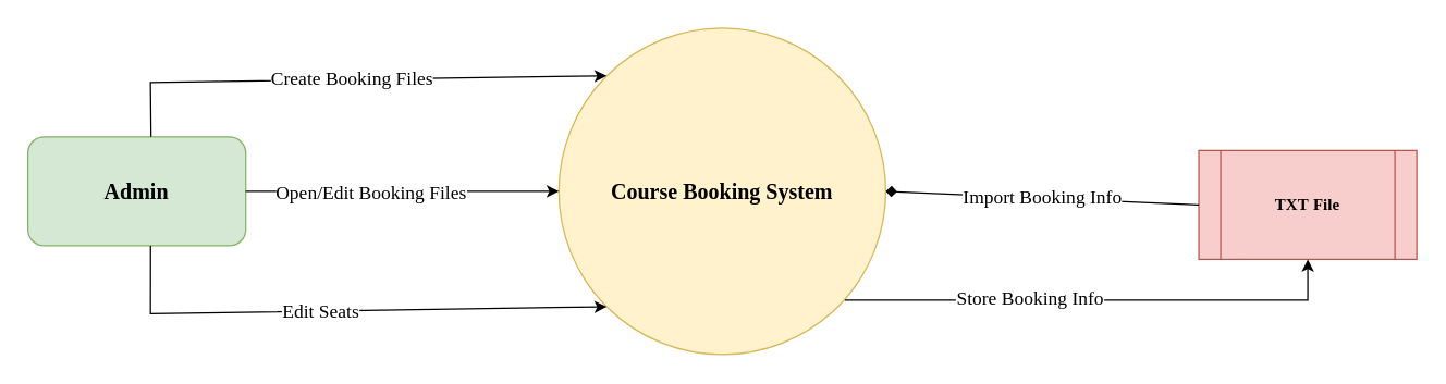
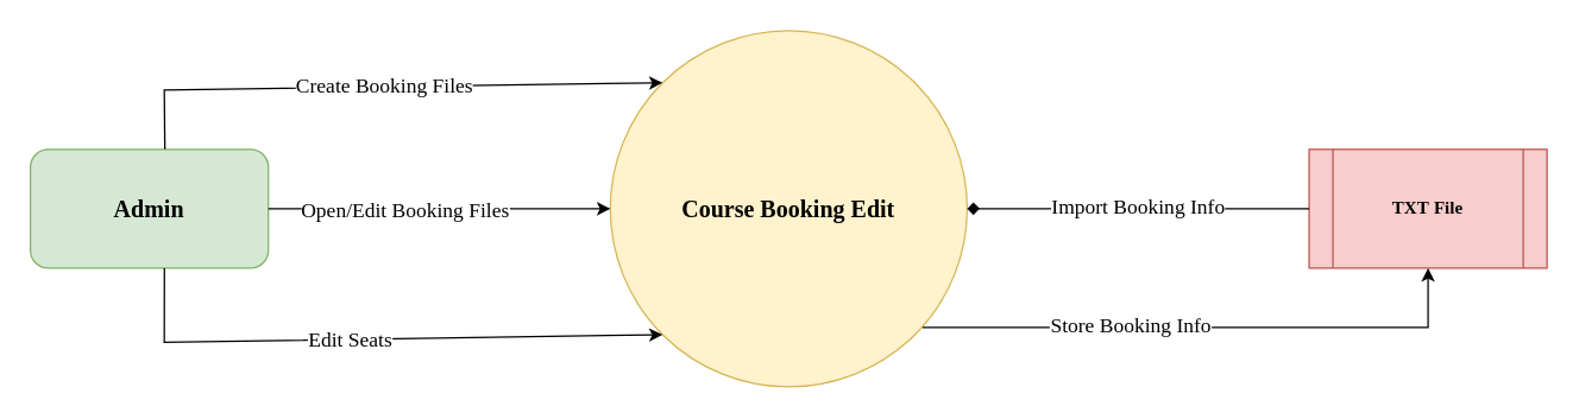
- <mxCell id="3" value="&lt;font face=&quot;Times New Roman&quot;&gt;&lt;span style=&quot;font-size: 16px;&quot;&gt;&lt;b&gt;Course Booking System&lt;/b&gt;&lt;/span&gt;&lt;/font&gt;" style="ellipse;whiteSpace=wrap;html=1;aspect=fixed;fillColor=#fff2cc;strokeColor=#d6b656;" vertex="1" parent="1"><mxGeometry x="410" y="20" width="240" height="240" as="geometry" /></mxCell>
+ <mxCell id="3" value="&lt;font face=&quot;Times New Roman&quot;&gt;&lt;span style=&quot;font-size: 16px;&quot;&gt;&lt;b&gt;Course Booking Edit&lt;/b&gt;&lt;/span&gt;&lt;/font&gt;" style="ellipse;whiteSpace=wrap;html=1;aspect=fixed;fillColor=#fff2cc;strokeColor=#d6b656;" vertex="1" parent="1"><mxGeometry x="410" y="20" width="240" height="240" as="geometry" /></mxCell>
- <mxCell id="4" value="&lt;b&gt;&lt;font face=&quot;Times New Roman&quot;&gt;TXT&lt;/font&gt;&lt;/b&gt; &lt;b&gt;&lt;font face=&quot;Times New Roman&quot;&gt;File&lt;/font&gt;&lt;/b&gt;" style="shape=process;whiteSpace=wrap;html=1;backgroundOutline=1;fillColor=#f8cecc;strokeColor=#b85450;" vertex="1" parent="1"><mxGeometry x="880" y="110" width="160" height="80" as="geometry" /></mxCell>
+ <mxCell id="4" value="&lt;b&gt;&lt;font face=&quot;Times New Roman&quot;&gt;TXT&lt;/font&gt;&lt;/b&gt; &lt;b&gt;&lt;font face=&quot;Times New Roman&quot;&gt;File&lt;/font&gt;&lt;/b&gt;" style="shape=process;whiteSpace=wrap;html=1;backgroundOutline=1;fillColor=#f8cecc;strokeColor=#b85450;" vertex="1" parent="1"><mxGeometry x="880" y="100" width="160" height="80" as="geometry" /></mxCell>
